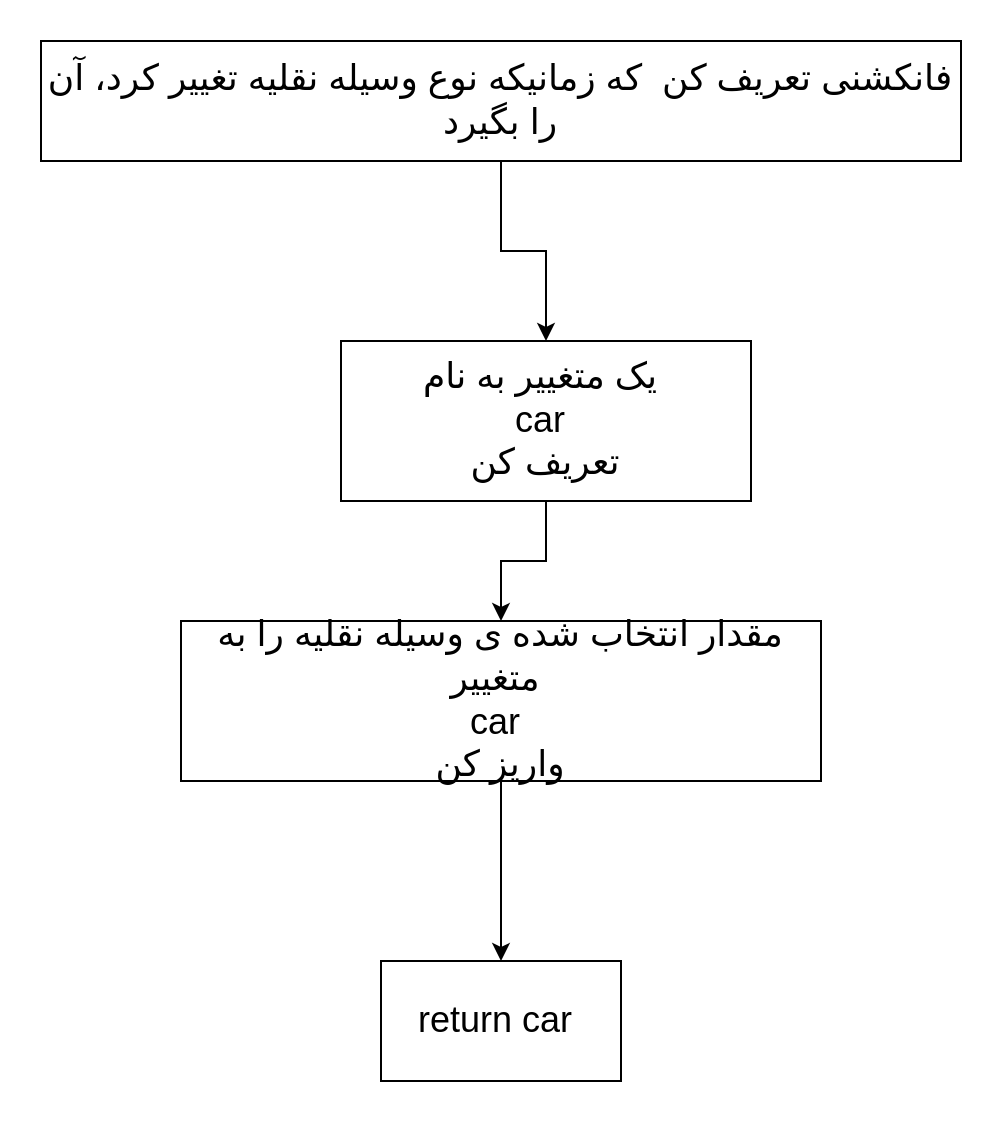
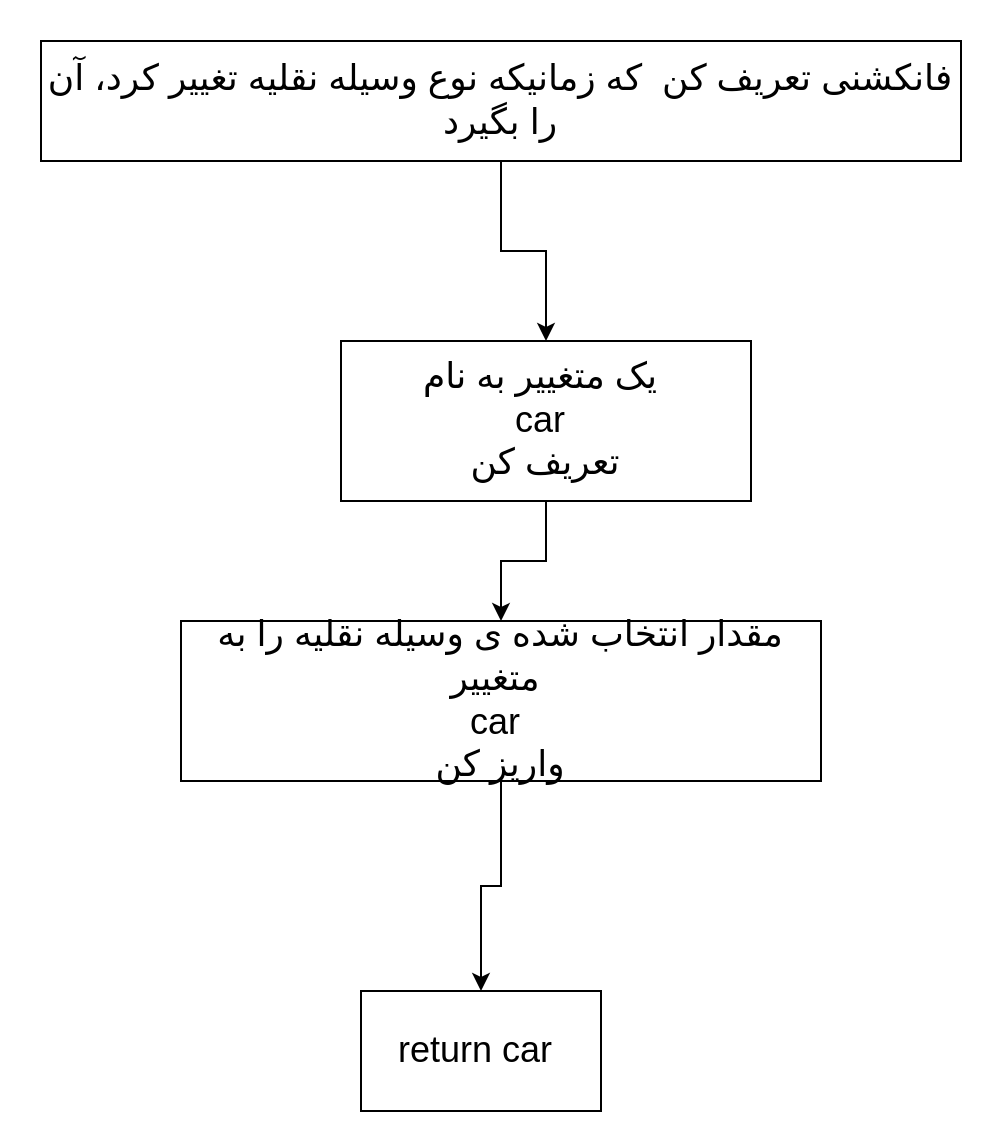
- <mxCell id="8" value="&lt;font style=&quot;font-size: 18px;&quot;&gt;return car&amp;nbsp;&lt;/font&gt;" style="whiteSpace=wrap;html=1;rounded=0;" vertex="1" parent="1"><mxGeometry x="190" y="480" width="120" height="60" as="geometry" /></mxCell>
+ <mxCell id="8" value="&lt;font style=&quot;font-size: 18px;&quot;&gt;return car&amp;nbsp;&lt;/font&gt;" style="whiteSpace=wrap;html=1;rounded=0;" vertex="1" parent="1"><mxGeometry x="180" y="495" width="120" height="60" as="geometry" /></mxCell>
